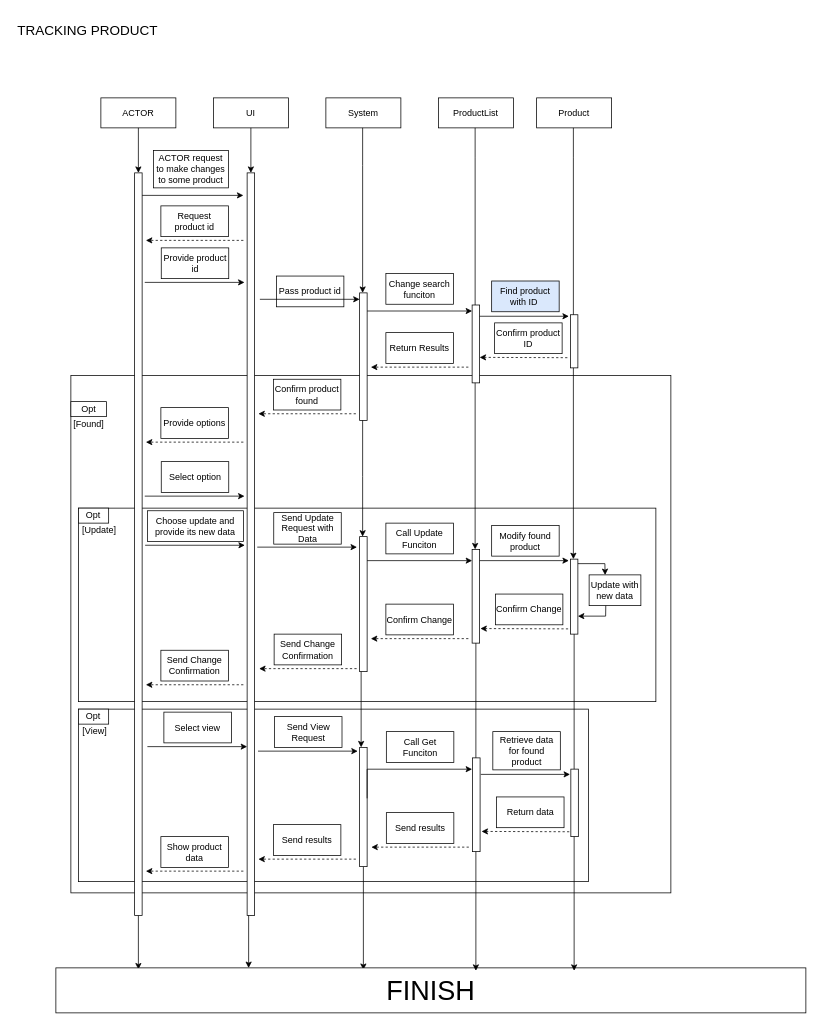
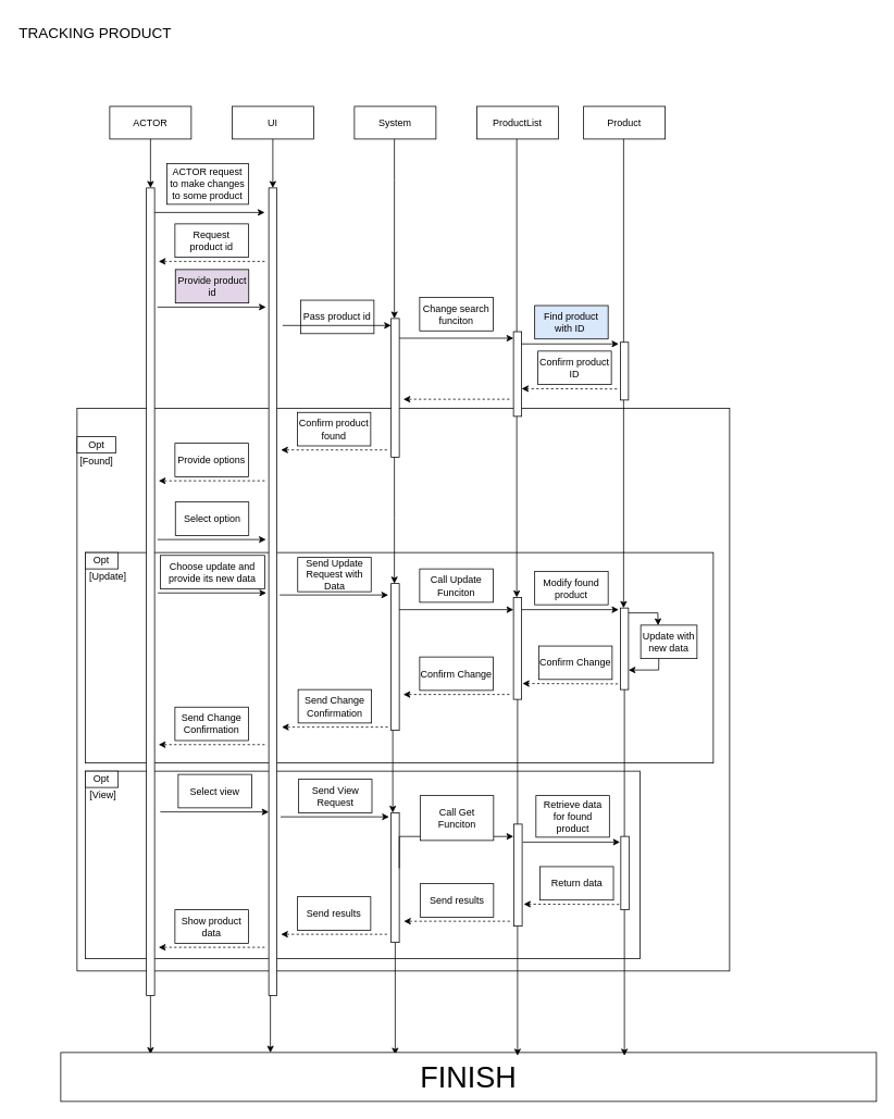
- <mxCell id="27" value="Provide product id" style="rounded=0;whiteSpace=wrap;html=1;strokeColor=#000000;" parent="1" vertex="1"><mxGeometry x="214.5" y="330" width="90" height="41" as="geometry" /></mxCell>
+ <mxCell id="27" value="Provide product id" style="rounded=0;whiteSpace=wrap;html=1;strokeColor=#000000;fillColor=#e1d5e7;" parent="1" vertex="1"><mxGeometry x="214.5" y="330" width="90" height="41" as="geometry" /></mxCell>
- <mxCell id="97" value="Return Results" style="rounded=0;whiteSpace=wrap;html=1;strokeColor=#000000;" vertex="1" parent="1"><mxGeometry x="514" y="443" width="90" height="41" as="geometry" /></mxCell>
- <mxCell id="60" value="Call Get Funciton" style="rounded=0;whiteSpace=wrap;html=1;strokeColor=#000000;" parent="1" vertex="1"><mxGeometry x="514.62" y="975" width="90" height="41" as="geometry" /></mxCell>
+ <mxCell id="60" value="Call Get Funciton" style="rounded=0;whiteSpace=wrap;html=1;strokeColor=#000000;" parent="1" vertex="1"><mxGeometry x="514.62" y="975" width="90" height="55" as="geometry" /></mxCell>
